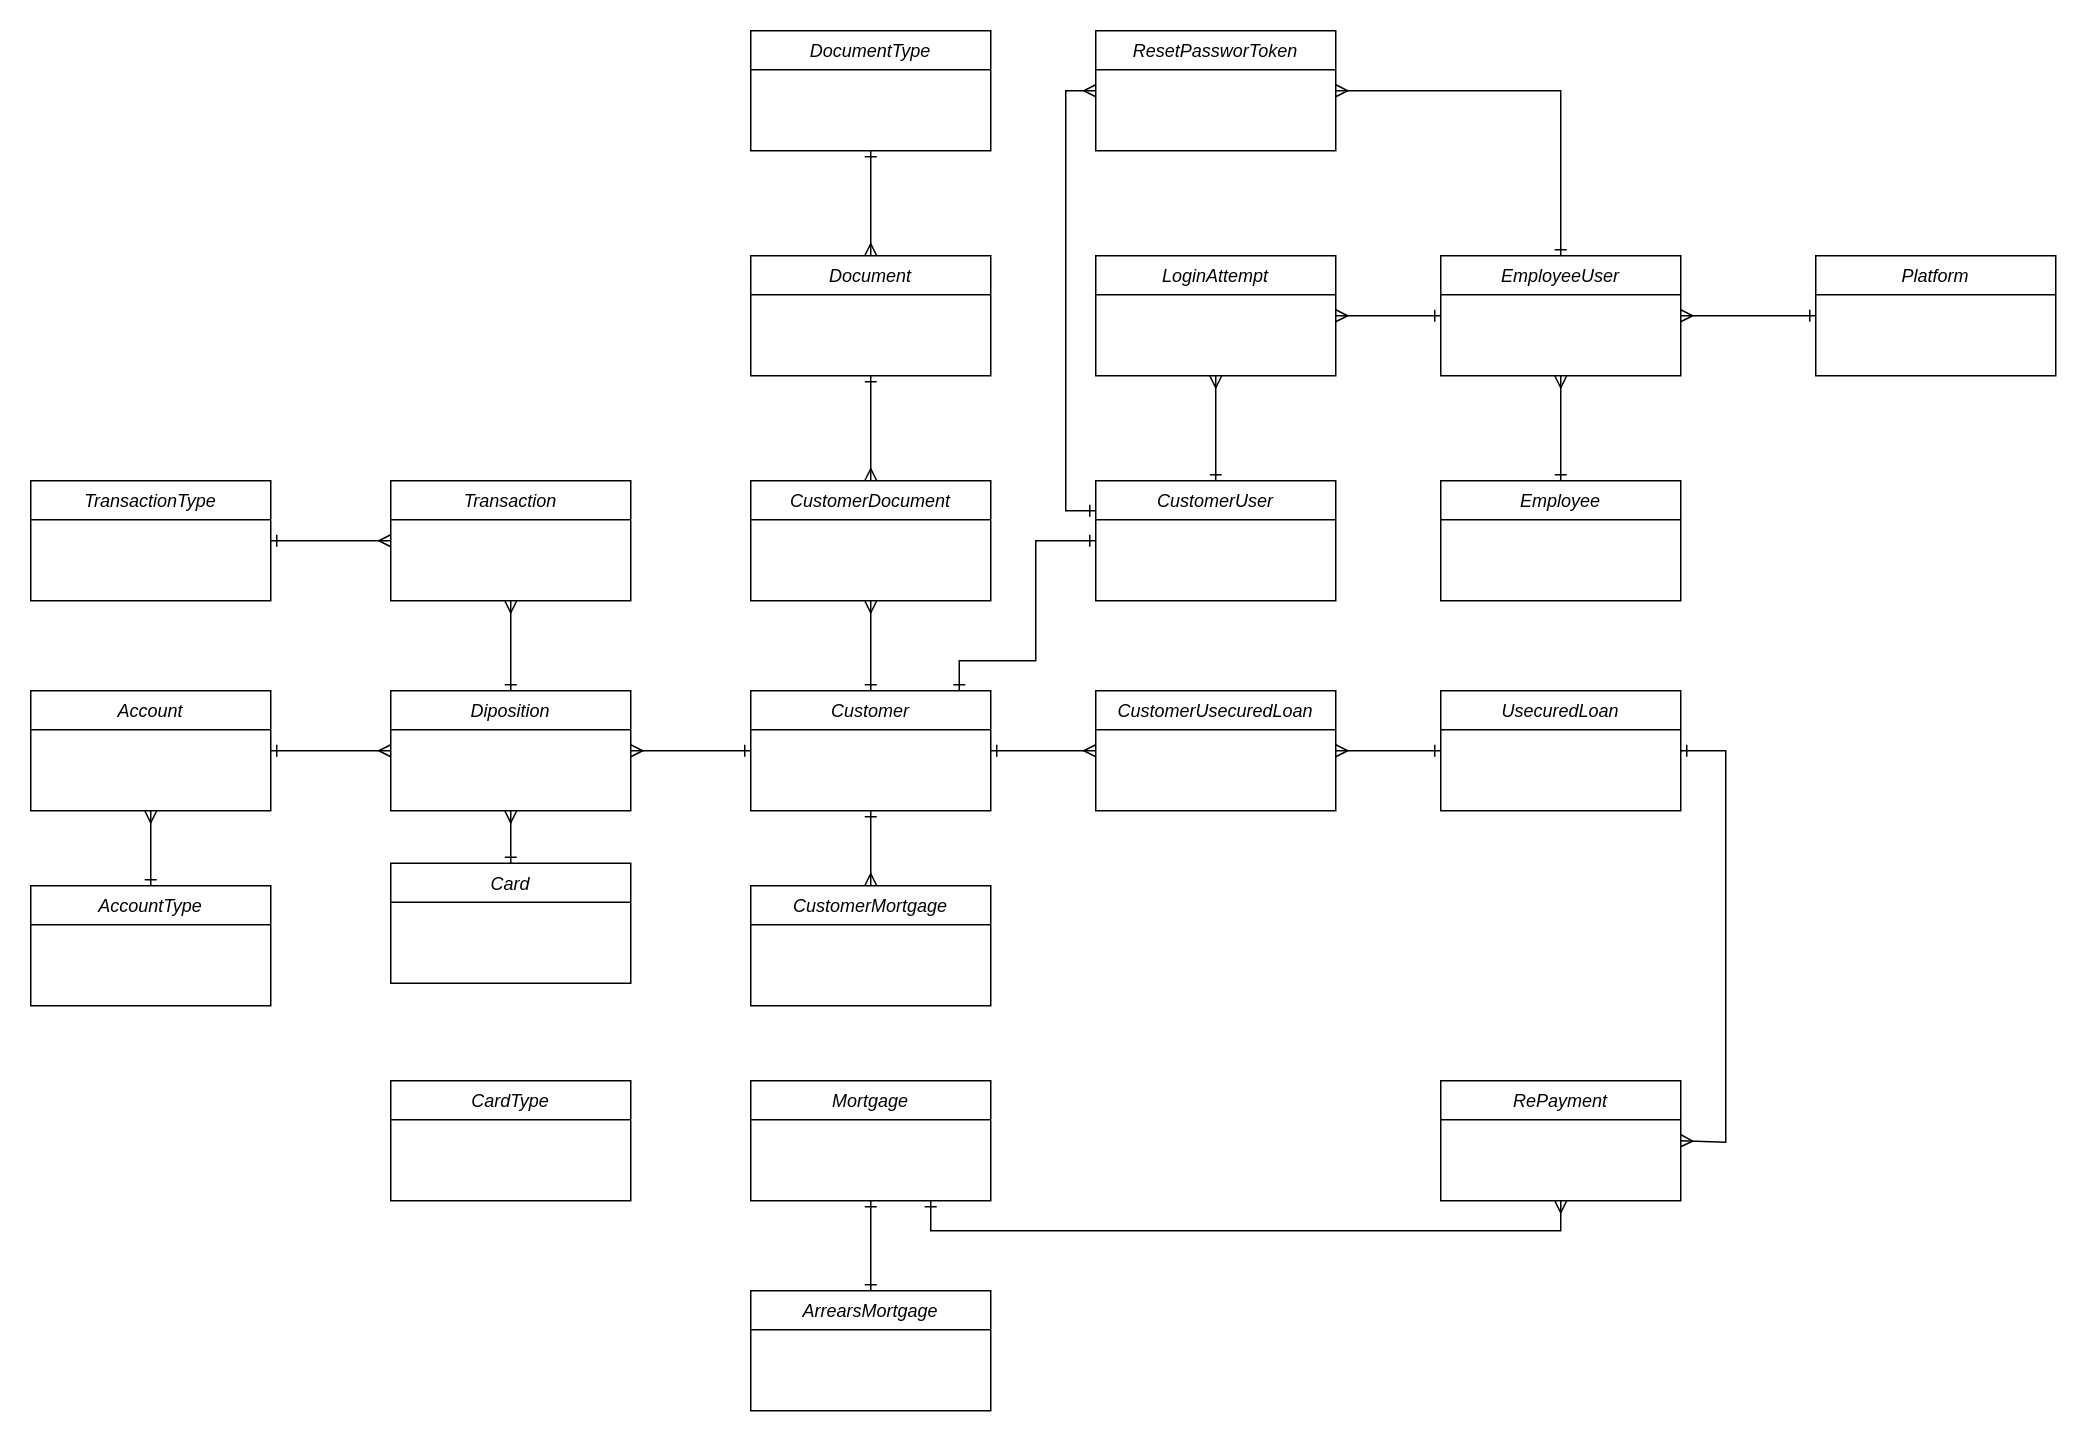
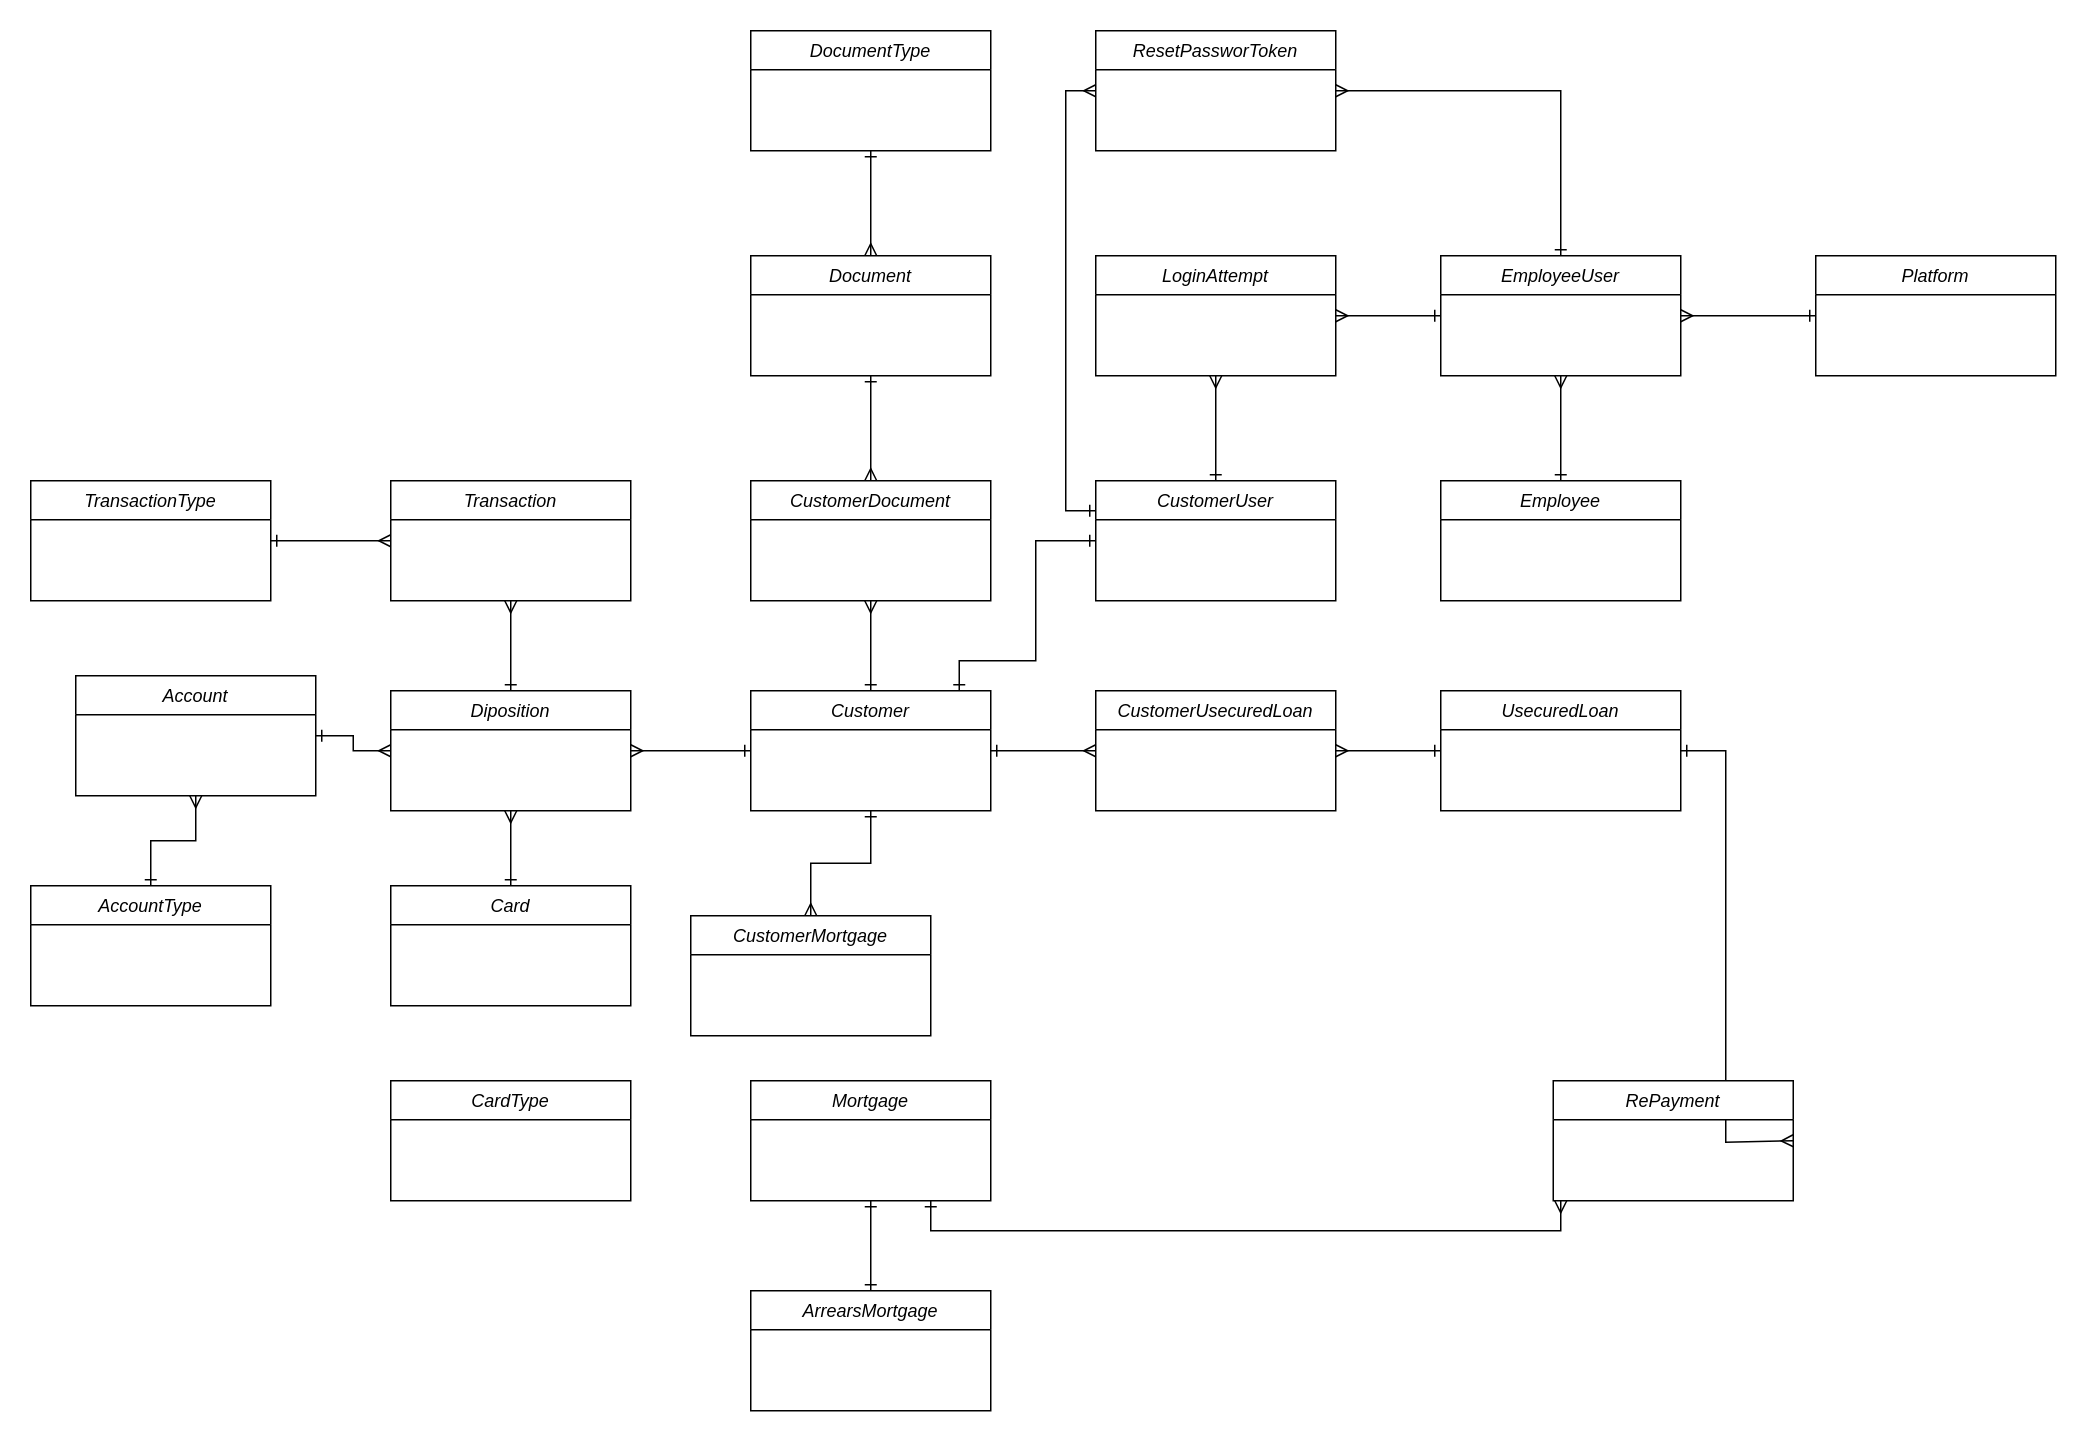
- <mxCell id="30" value="Account" style="swimlane;fontStyle=2;align=center;verticalAlign=top;childLayout=stackLayout;horizontal=1;startSize=26;horizontalStack=0;resizeParent=1;resizeLast=0;collapsible=1;marginBottom=0;rounded=0;shadow=0;strokeWidth=1;" parent="1" vertex="1"><mxGeometry x="20" y="460" width="160" height="80" as="geometry"><mxRectangle x="220" y="120" width="160" height="26" as="alternateBounds" /></mxGeometry></mxCell>
+ <mxCell id="30" value="Account" style="swimlane;fontStyle=2;align=center;verticalAlign=top;childLayout=stackLayout;horizontal=1;startSize=26;horizontalStack=0;resizeParent=1;resizeLast=0;collapsible=1;marginBottom=0;rounded=0;shadow=0;strokeWidth=1;" parent="1" vertex="1"><mxGeometry x="50" y="450" width="160" height="80" as="geometry"><mxRectangle x="220" y="120" width="160" height="26" as="alternateBounds" /></mxGeometry></mxCell>
- <mxCell id="3" value="Card" style="swimlane;fontStyle=2;align=center;verticalAlign=top;childLayout=stackLayout;horizontal=1;startSize=26;horizontalStack=0;resizeParent=1;resizeLast=0;collapsible=1;marginBottom=0;rounded=0;shadow=0;strokeWidth=1;" parent="1" vertex="1"><mxGeometry x="260" y="575" width="160" height="80" as="geometry"><mxRectangle x="220" y="120" width="160" height="26" as="alternateBounds" /></mxGeometry></mxCell>
+ <mxCell id="3" value="Card" style="swimlane;fontStyle=2;align=center;verticalAlign=top;childLayout=stackLayout;horizontal=1;startSize=26;horizontalStack=0;resizeParent=1;resizeLast=0;collapsible=1;marginBottom=0;rounded=0;shadow=0;strokeWidth=1;" parent="1" vertex="1"><mxGeometry x="260" y="590" width="160" height="80" as="geometry"><mxRectangle x="220" y="120" width="160" height="26" as="alternateBounds" /></mxGeometry></mxCell>
- <mxCell id="37" value="CustomerMortgage" style="swimlane;fontStyle=2;align=center;verticalAlign=top;childLayout=stackLayout;horizontal=1;startSize=26;horizontalStack=0;resizeParent=1;resizeLast=0;collapsible=1;marginBottom=0;rounded=0;shadow=0;strokeWidth=1;" parent="1" vertex="1"><mxGeometry x="500" y="590" width="160" height="80" as="geometry"><mxRectangle x="220" y="120" width="160" height="26" as="alternateBounds" /></mxGeometry></mxCell>
+ <mxCell id="37" value="CustomerMortgage" style="swimlane;fontStyle=2;align=center;verticalAlign=top;childLayout=stackLayout;horizontal=1;startSize=26;horizontalStack=0;resizeParent=1;resizeLast=0;collapsible=1;marginBottom=0;rounded=0;shadow=0;strokeWidth=1;" parent="1" vertex="1"><mxGeometry x="460" y="610" width="160" height="80" as="geometry"><mxRectangle x="220" y="120" width="160" height="26" as="alternateBounds" /></mxGeometry></mxCell>
- <mxCell id="45" value="RePayment" style="swimlane;fontStyle=2;align=center;verticalAlign=top;childLayout=stackLayout;horizontal=1;startSize=26;horizontalStack=0;resizeParent=1;resizeLast=0;collapsible=1;marginBottom=0;rounded=0;shadow=0;strokeWidth=1;" vertex="1" parent="1"><mxGeometry x="960" y="720" width="160" height="80" as="geometry"><mxRectangle x="220" y="120" width="160" height="26" as="alternateBounds" /></mxGeometry></mxCell>
+ <mxCell id="45" value="RePayment" style="swimlane;fontStyle=2;align=center;verticalAlign=top;childLayout=stackLayout;horizontal=1;startSize=26;horizontalStack=0;resizeParent=1;resizeLast=0;collapsible=1;marginBottom=0;rounded=0;shadow=0;strokeWidth=1;" vertex="1" parent="1"><mxGeometry x="1035" y="720" width="160" height="80" as="geometry"><mxRectangle x="220" y="120" width="160" height="26" as="alternateBounds" /></mxGeometry></mxCell>
